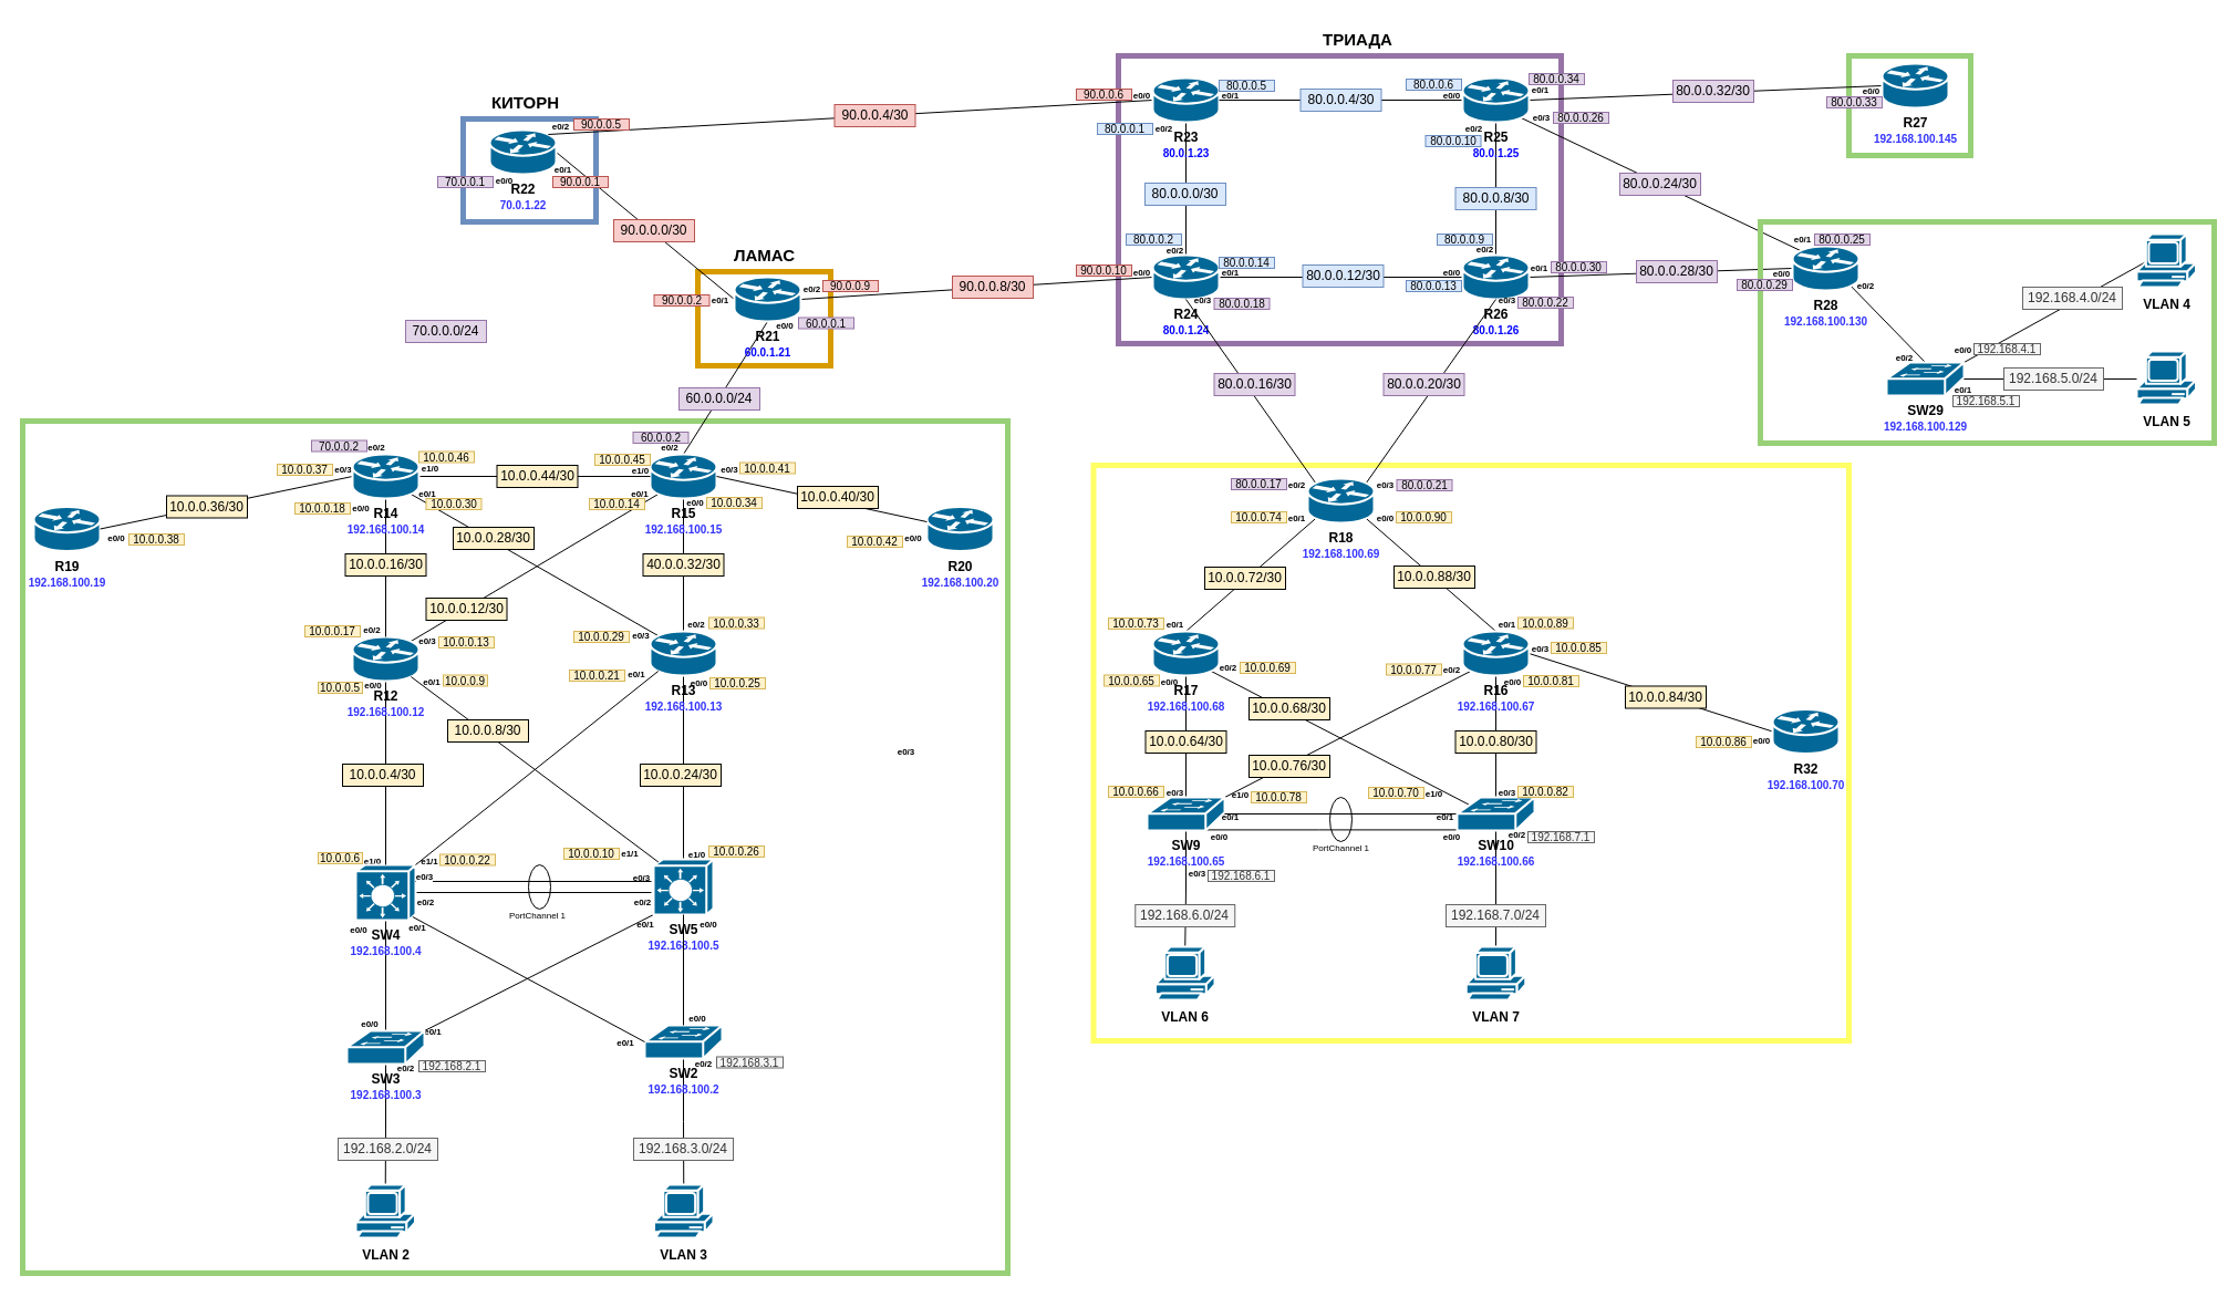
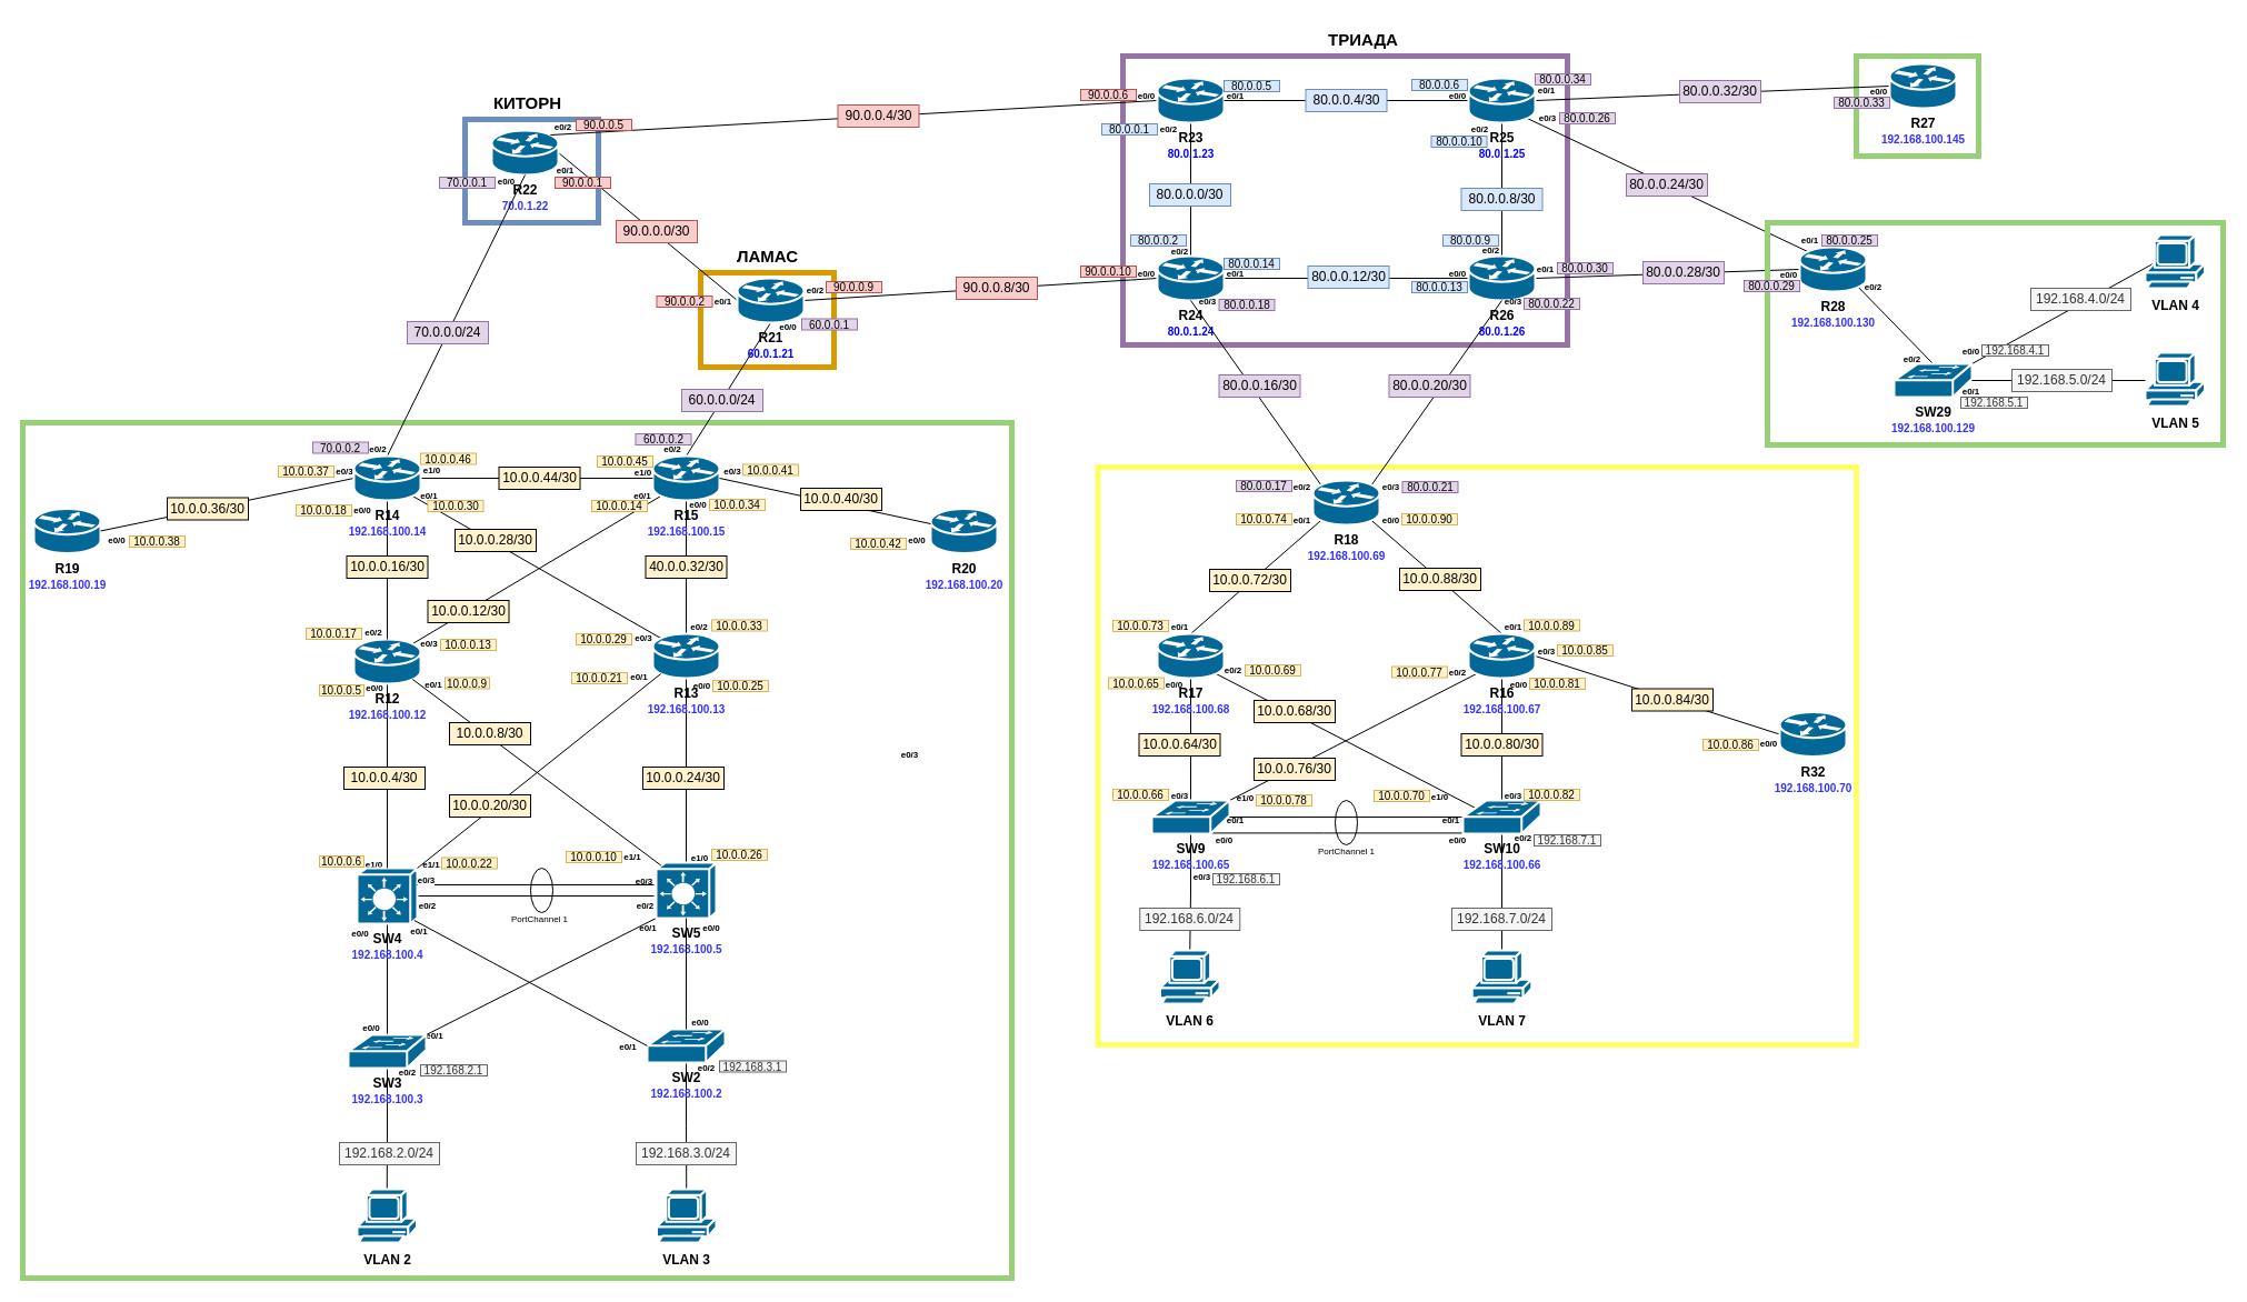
- <mxCell id="132" style="rounded=0;orthogonalLoop=1;jettySize=auto;html=1;exitX=0.5;exitY=0;exitDx=0;exitDy=0;exitPerimeter=0;endArrow=none;endFill=0;" parent="1" source="148" target="167" edge="1"><mxGeometry relative="1" as="geometry" /></mxCell>
+ <mxCell id="132" style="rounded=0;orthogonalLoop=1;jettySize=auto;html=1;exitX=0.5;exitY=0;exitDx=0;exitDy=0;exitPerimeter=0;entryX=0.5;entryY=1;entryDx=0;entryDy=0;entryPerimeter=0;endArrow=none;endFill=0;" parent="1" source="148" target="21" edge="1"><mxGeometry relative="1" as="geometry" /></mxCell>
- <mxCell id="191" value="&lt;font style=&quot;font-size: 12px;&quot;&gt;10.0.0.64/30&lt;/font&gt;" style="whiteSpace=wrap;html=1;strokeColor=default;fillColor=#fff2cc;" parent="1" vertex="1"><mxGeometry x="1034.5" y="660" width="73" height="20" as="geometry" /></mxCell>
+ <mxCell id="191" value="&lt;font style=&quot;font-size: 12px;&quot;&gt;10.0.0.64/30&lt;/font&gt;" style="whiteSpace=wrap;html=1;strokeColor=default;fillColor=#fff2cc;" parent="1" vertex="1"><mxGeometry x="1024.5" y="660" width="73" height="20" as="geometry" /></mxCell>
+ <mxCell id="173" value="&lt;font style=&quot;font-size: 12px;&quot;&gt;10.0.0.20/30&lt;/font&gt;" style="whiteSpace=wrap;html=1;strokeColor=default;fillColor=#fff2cc;" parent="1" vertex="1"><mxGeometry x="404" y="715" width="73" height="20" as="geometry" /></mxCell>
